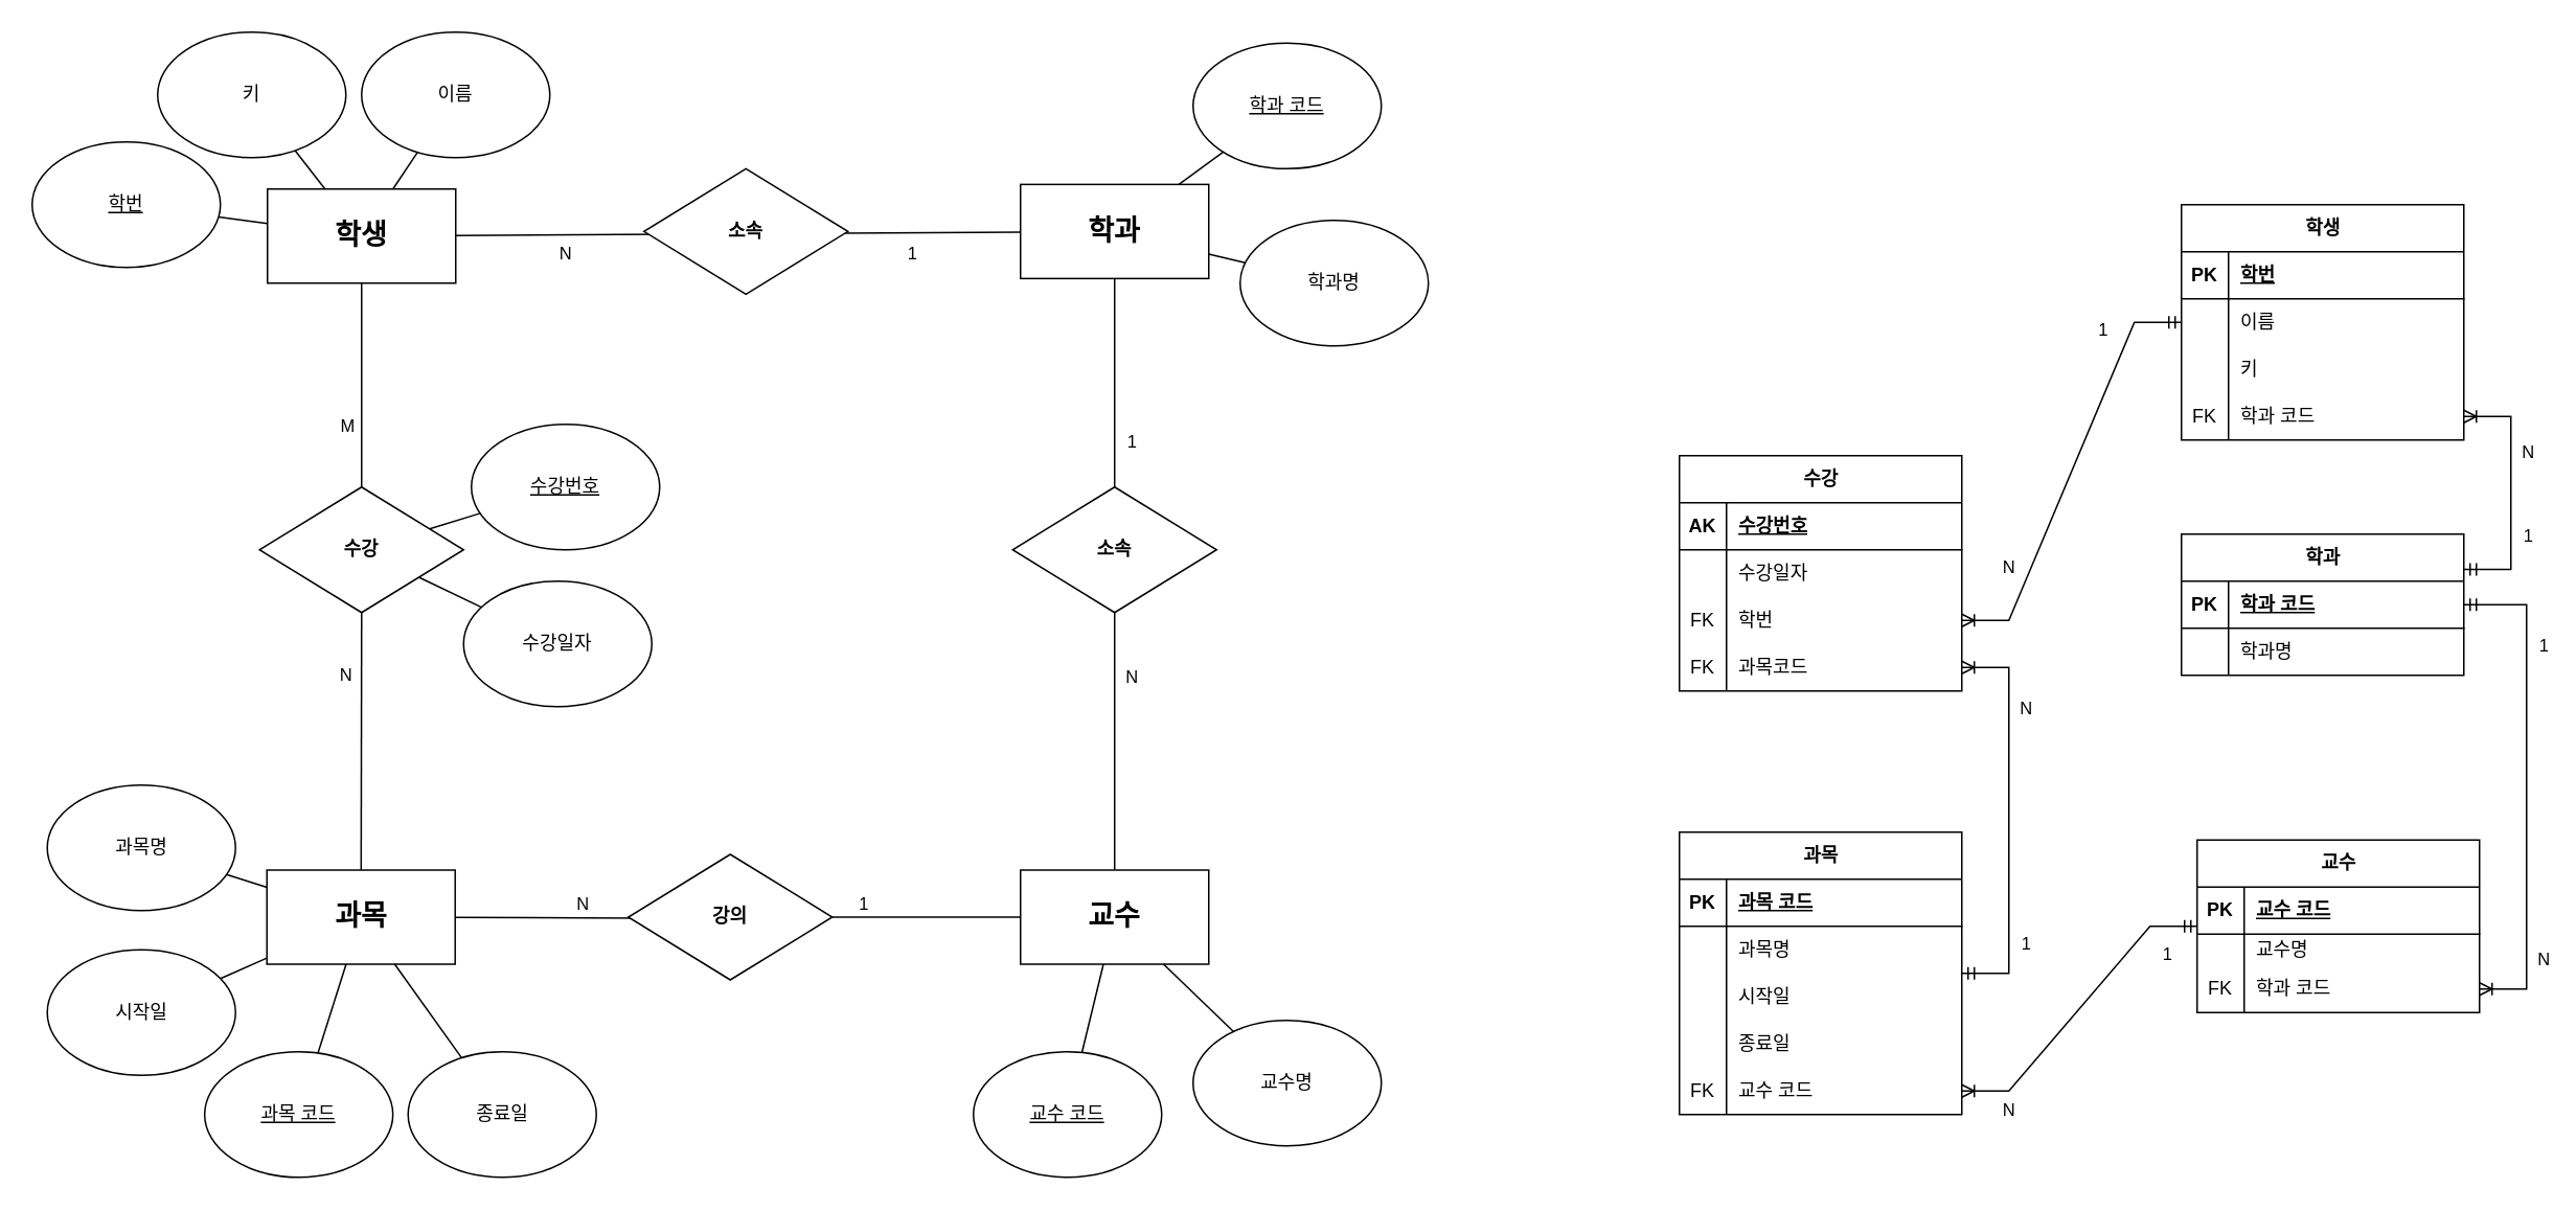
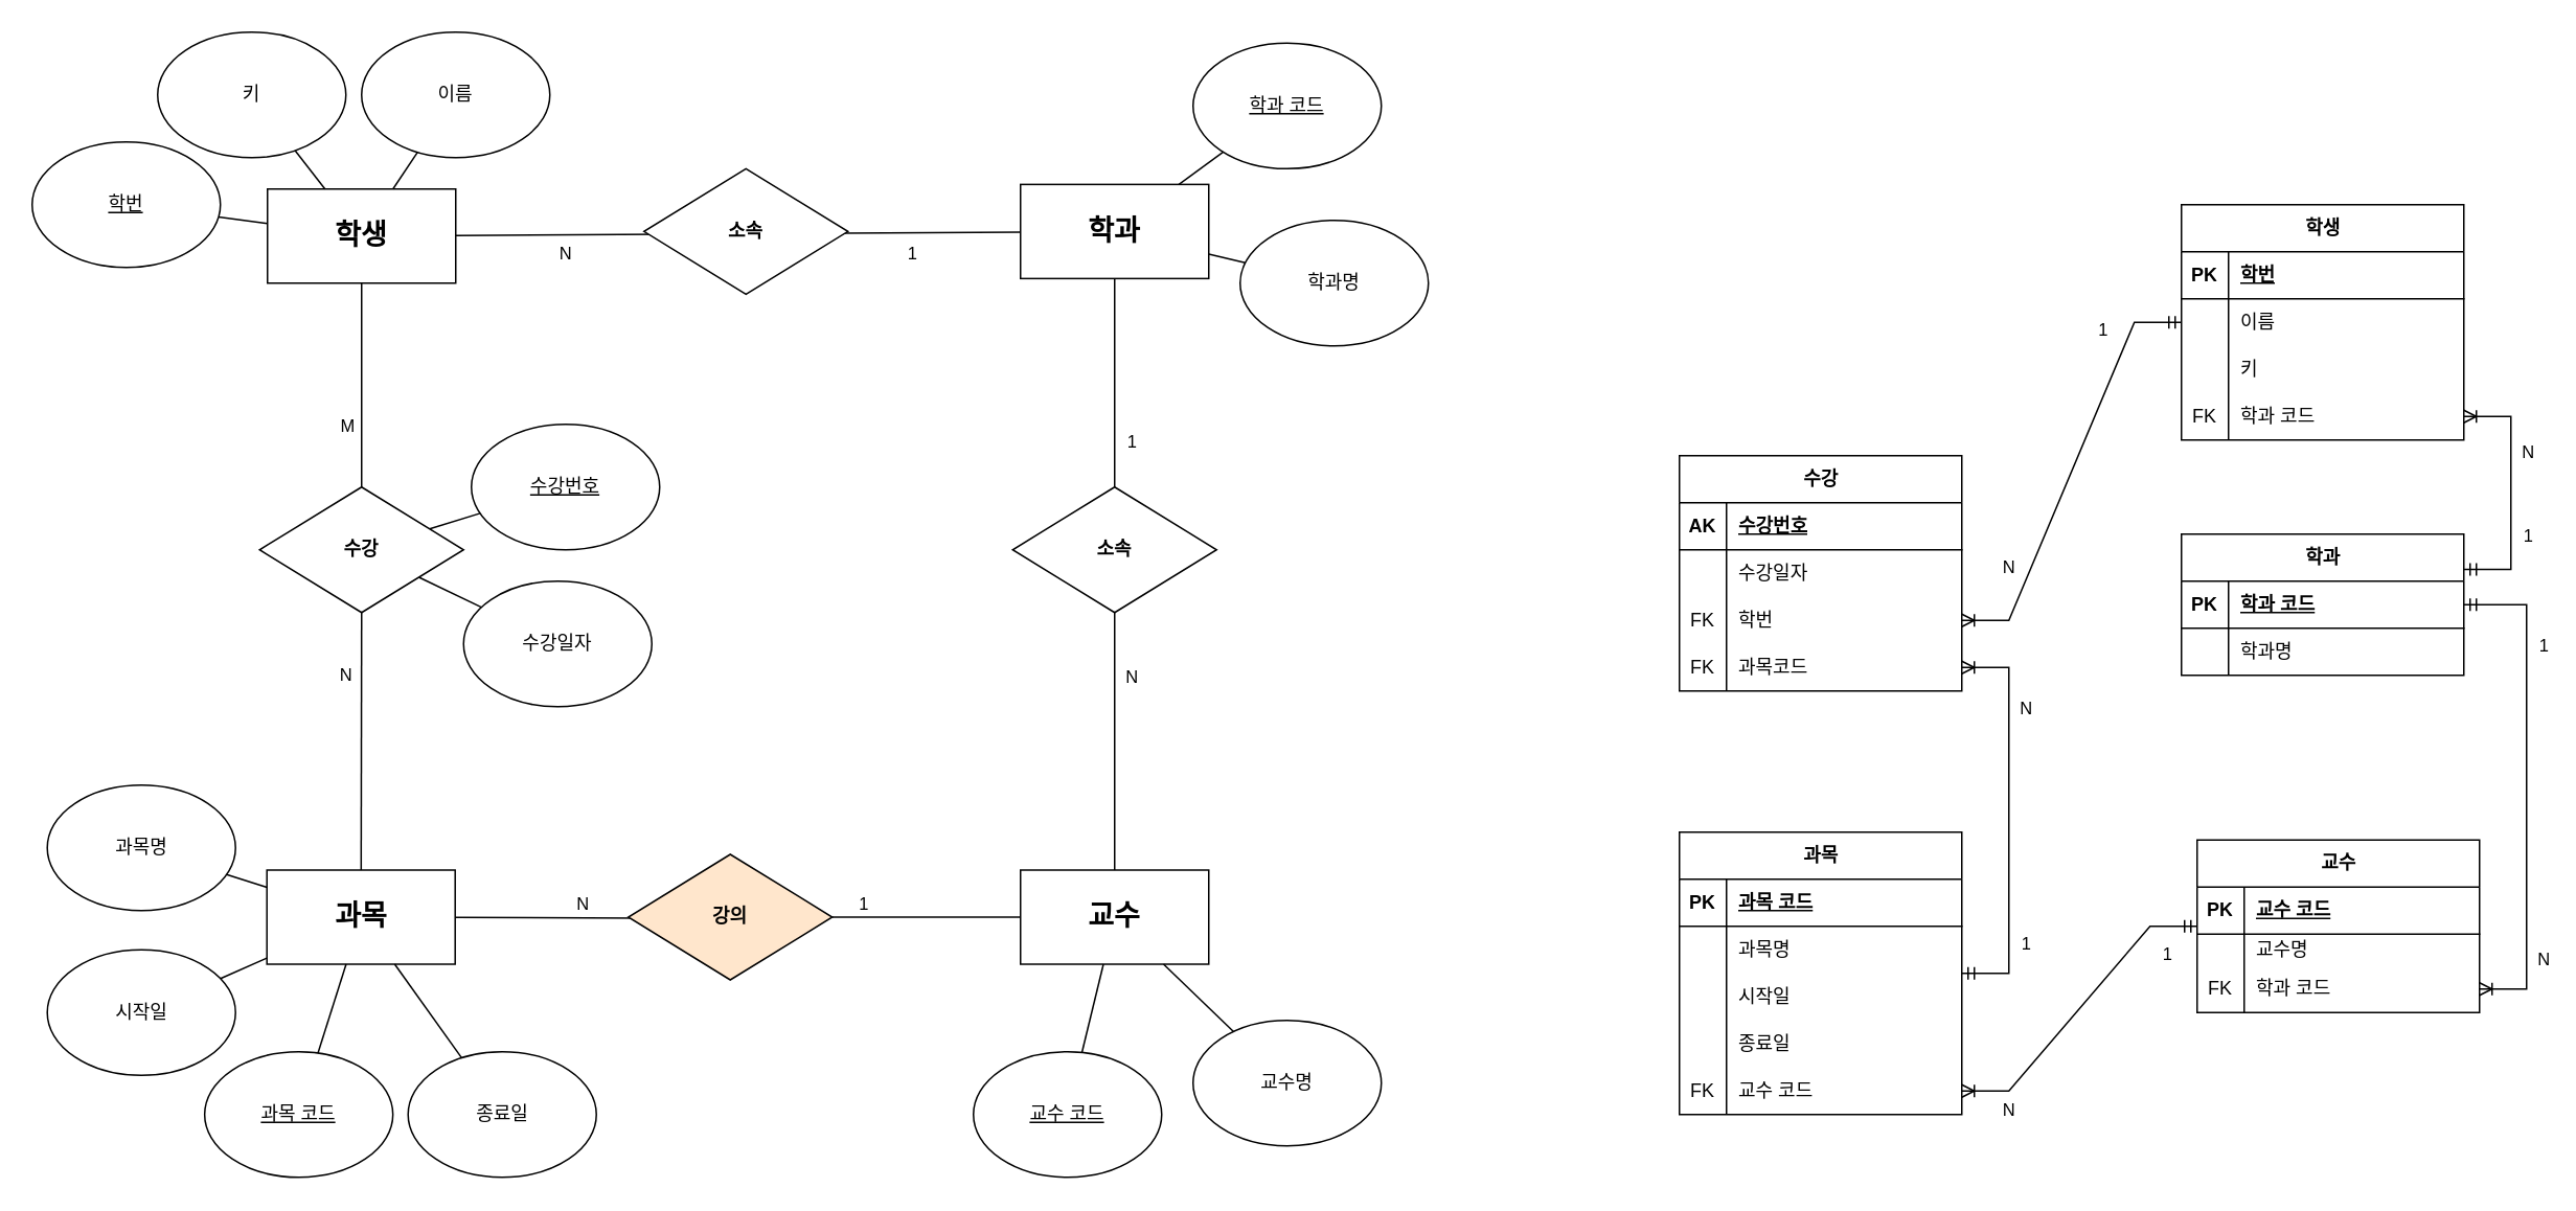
- <mxCell id="47" value="&lt;b&gt;강의&lt;/b&gt;" style="rhombus;whiteSpace=wrap;html=1;" vertex="1" parent="1"><mxGeometry x="400" y="544.17" width="130" height="80" as="geometry" /></mxCell>
+ <mxCell id="47" value="&lt;b&gt;강의&lt;/b&gt;" style="rhombus;whiteSpace=wrap;html=1;fillColor=#ffe6cc;" vertex="1" parent="1"><mxGeometry x="400" y="544.17" width="130" height="80" as="geometry" /></mxCell>
